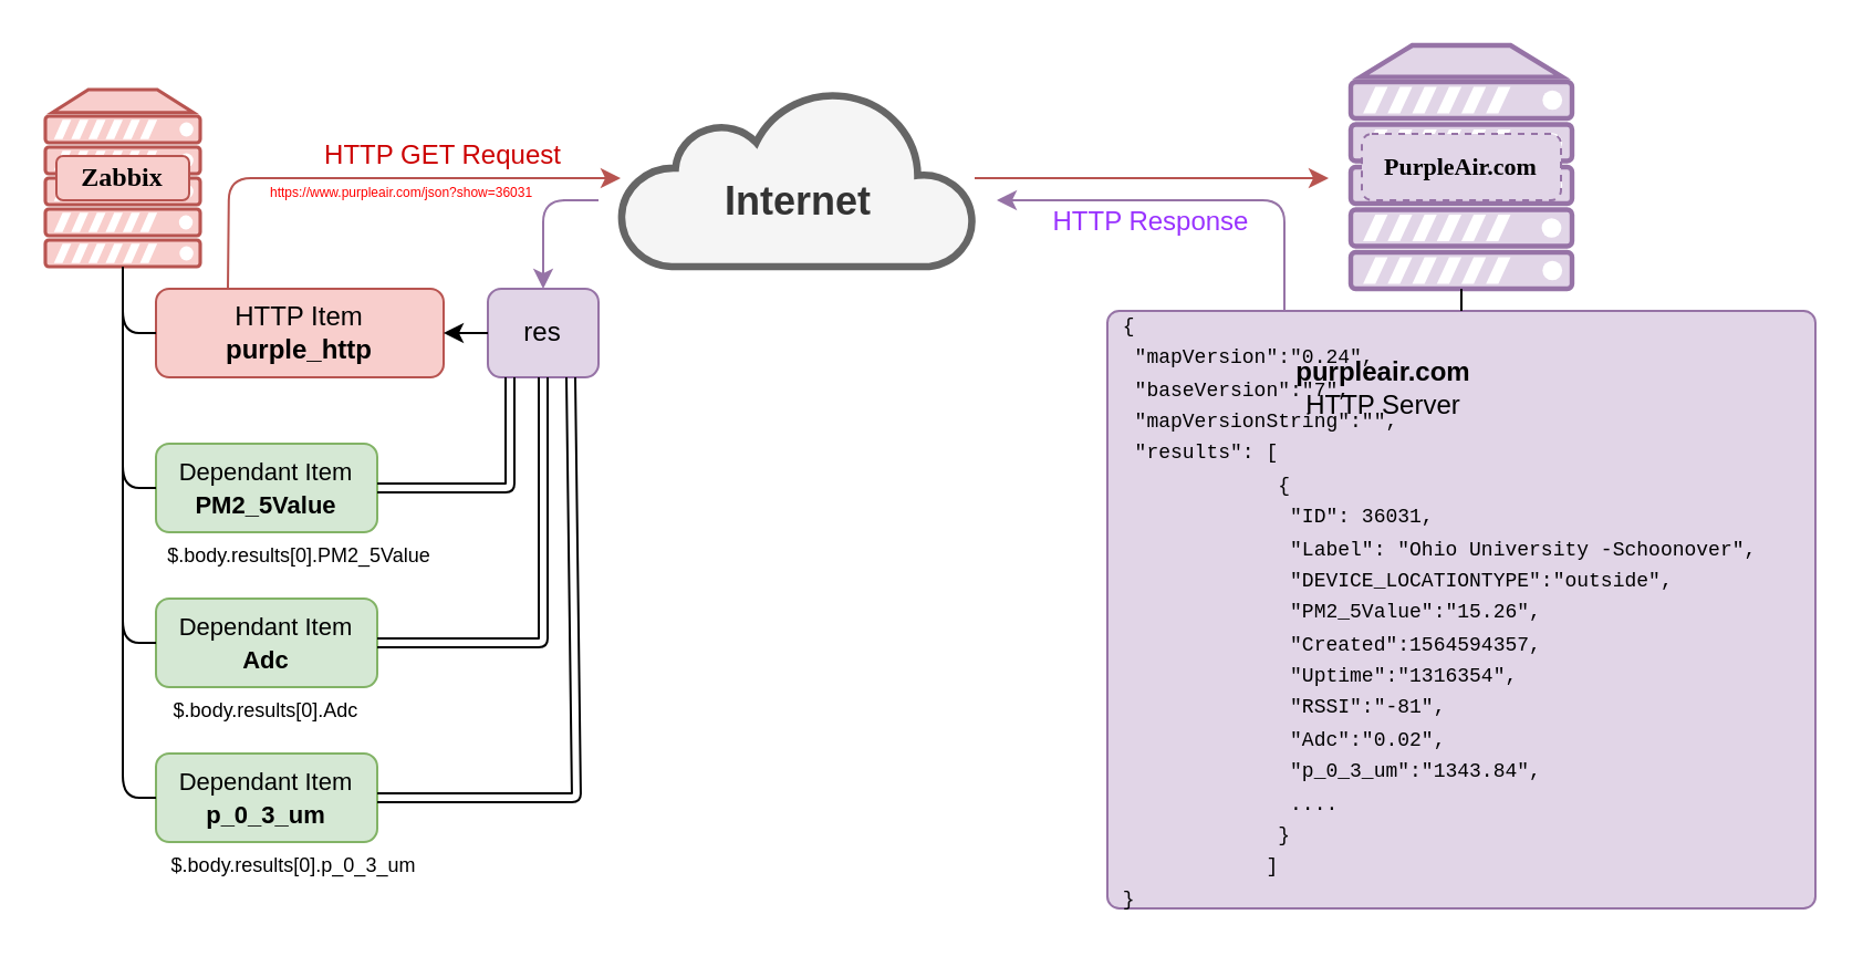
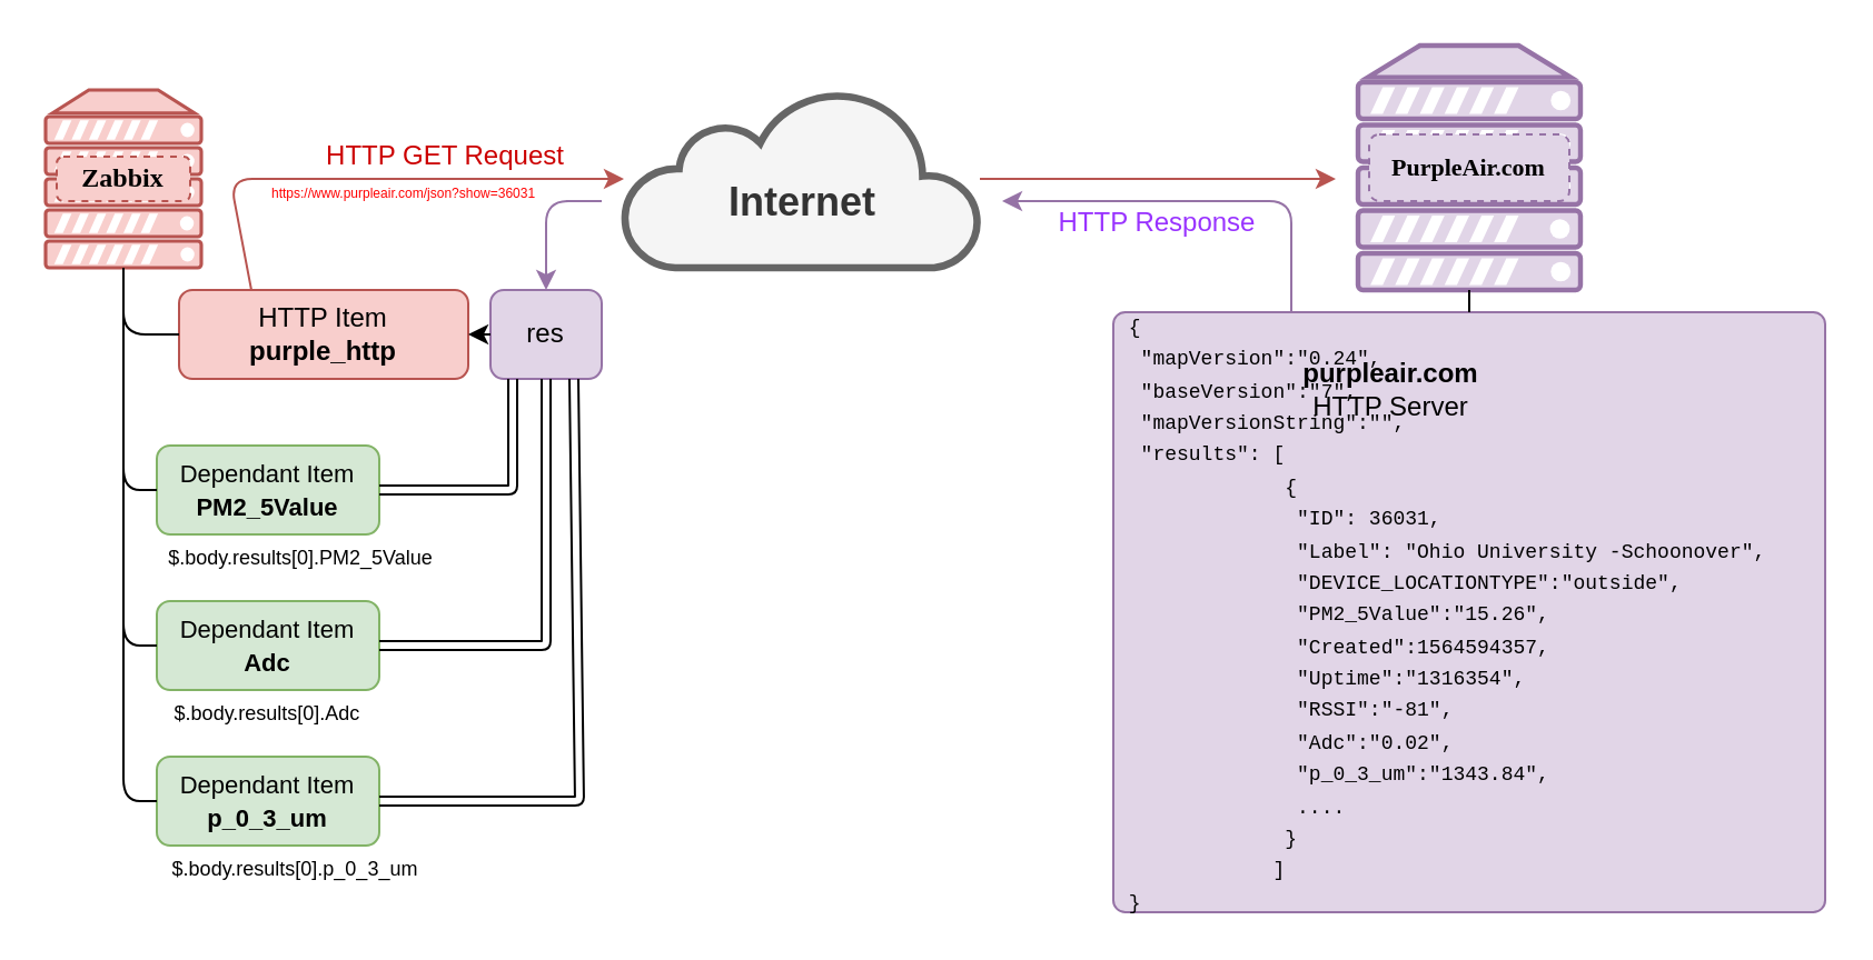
- <mxCell id="5" value="&lt;font face=&quot;Verdana&quot;&gt;&lt;b&gt;Zabbix&lt;/b&gt;&lt;/font&gt;" style="rounded=1;whiteSpace=wrap;html=1;fillColor=#f8cecc;strokeColor=#b85450;" parent="1" vertex="1"><mxGeometry x="25" y="70" width="60" height="20" as="geometry" /></mxCell>
+ <mxCell id="5" value="&lt;font face=&quot;Verdana&quot;&gt;&lt;b&gt;Zabbix&lt;/b&gt;&lt;/font&gt;" style="rounded=1;whiteSpace=wrap;html=1;fillColor=#f8cecc;strokeColor=#b85450;dashed=1;" parent="1" vertex="1"><mxGeometry x="25" y="70" width="60" height="20" as="geometry" /></mxCell>
- <mxCell id="7" value="HTTP Item&lt;br&gt;&lt;b&gt;purple_http&lt;/b&gt;" style="rounded=1;whiteSpace=wrap;html=1;fillColor=#f8cecc;strokeColor=#b85450;" parent="1" vertex="1"><mxGeometry x="70" y="130" width="130" height="40" as="geometry" /></mxCell>
+ <mxCell id="7" value="HTTP Item&lt;br&gt;&lt;b&gt;purple_http&lt;/b&gt;" style="rounded=1;whiteSpace=wrap;html=1;fillColor=#f8cecc;strokeColor=#b85450;" parent="1" vertex="1"><mxGeometry x="80" y="130" width="130" height="40" as="geometry" /></mxCell>
